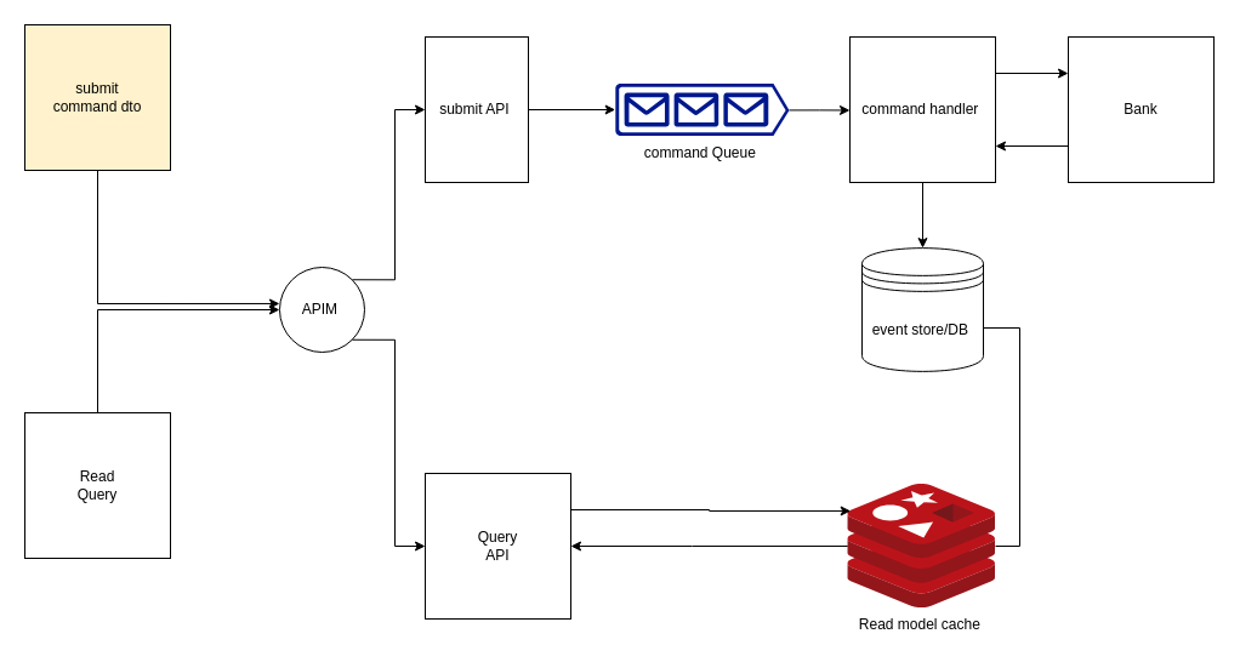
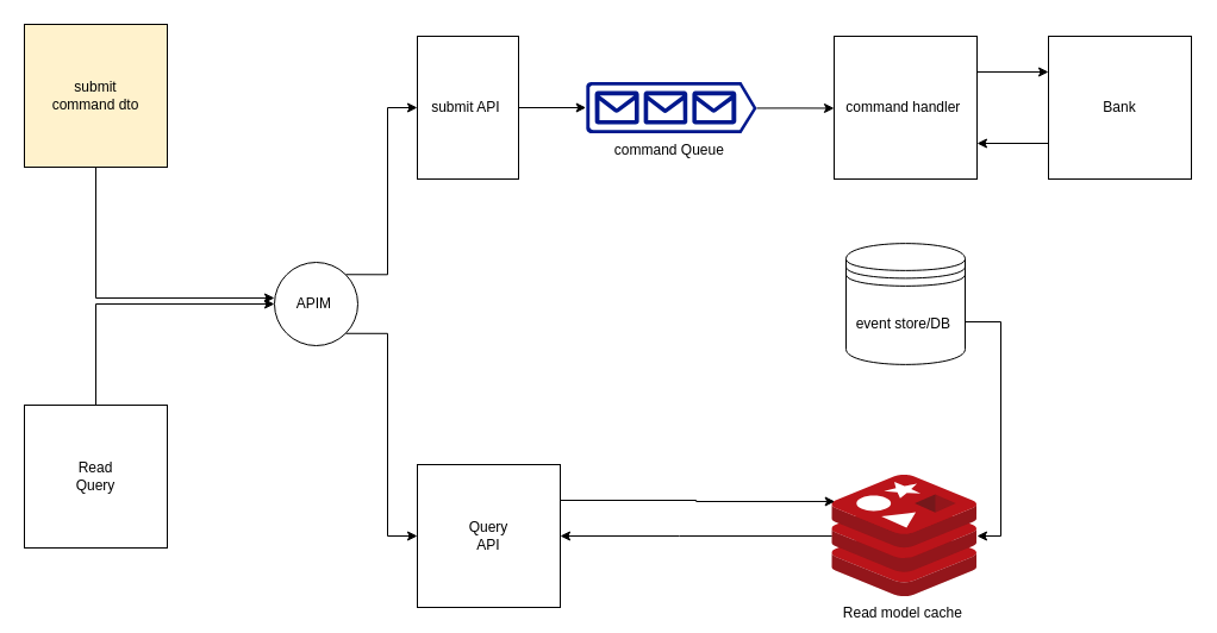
- <mxCell id="8" value="command Queue&amp;nbsp;" style="sketch=0;aspect=fixed;pointerEvents=1;shadow=0;dashed=0;html=1;strokeColor=none;labelPosition=center;verticalLabelPosition=bottom;verticalAlign=top;align=center;fillColor=#00188D;shape=mxgraph.azure.queue_generic" vertex="1" parent="1"><mxGeometry x="506.67" y="68.5" width="143.33" height="43" as="geometry" /></mxCell>
+ <mxCell id="8" value="command Queue&amp;nbsp;" style="sketch=0;aspect=fixed;pointerEvents=1;shadow=0;dashed=0;html=1;strokeColor=none;labelPosition=center;verticalLabelPosition=bottom;verticalAlign=top;align=center;fillColor=#00188D;shape=mxgraph.azure.queue_generic" vertex="1" parent="1"><mxGeometry x="491.67" y="68.5" width="143.33" height="43" as="geometry" /></mxCell>
- <mxCell id="16" style="edgeStyle=orthogonalEdgeStyle;rounded=0;orthogonalLoop=1;jettySize=auto;html=1;exitX=0.5;exitY=1;exitDx=0;exitDy=0;entryX=0.5;entryY=0;entryDx=0;entryDy=0;" edge="1" parent="1" source="17" target="10"><mxGeometry relative="1" as="geometry" /></mxCell>
- <mxCell id="9" style="edgeStyle=orthogonalEdgeStyle;rounded=0;orthogonalLoop=1;jettySize=auto;html=1;entryX=1;entryY=0.5;entryDx=0;entryDy=0;entryPerimeter=0;exitX=1;exitY=0.7;exitDx=0;exitDy=0;endArrow=none;" edge="1" parent="1" source="10" target="12"><mxGeometry relative="1" as="geometry"><mxPoint x="820" y="270" as="sourcePoint" /><Array as="points"><mxPoint x="810" y="270" /><mxPoint x="840" y="270" /><mxPoint x="840" y="450" /></Array></mxGeometry></mxCell>
+ <mxCell id="9" style="edgeStyle=orthogonalEdgeStyle;rounded=0;orthogonalLoop=1;jettySize=auto;html=1;entryX=1;entryY=0.5;entryDx=0;entryDy=0;entryPerimeter=0;exitX=1;exitY=0.7;exitDx=0;exitDy=0;" edge="1" parent="1" source="10" target="12"><mxGeometry relative="1" as="geometry"><mxPoint x="820" y="270" as="sourcePoint" /><Array as="points"><mxPoint x="810" y="270" /><mxPoint x="840" y="270" /><mxPoint x="840" y="450" /></Array></mxGeometry></mxCell>
